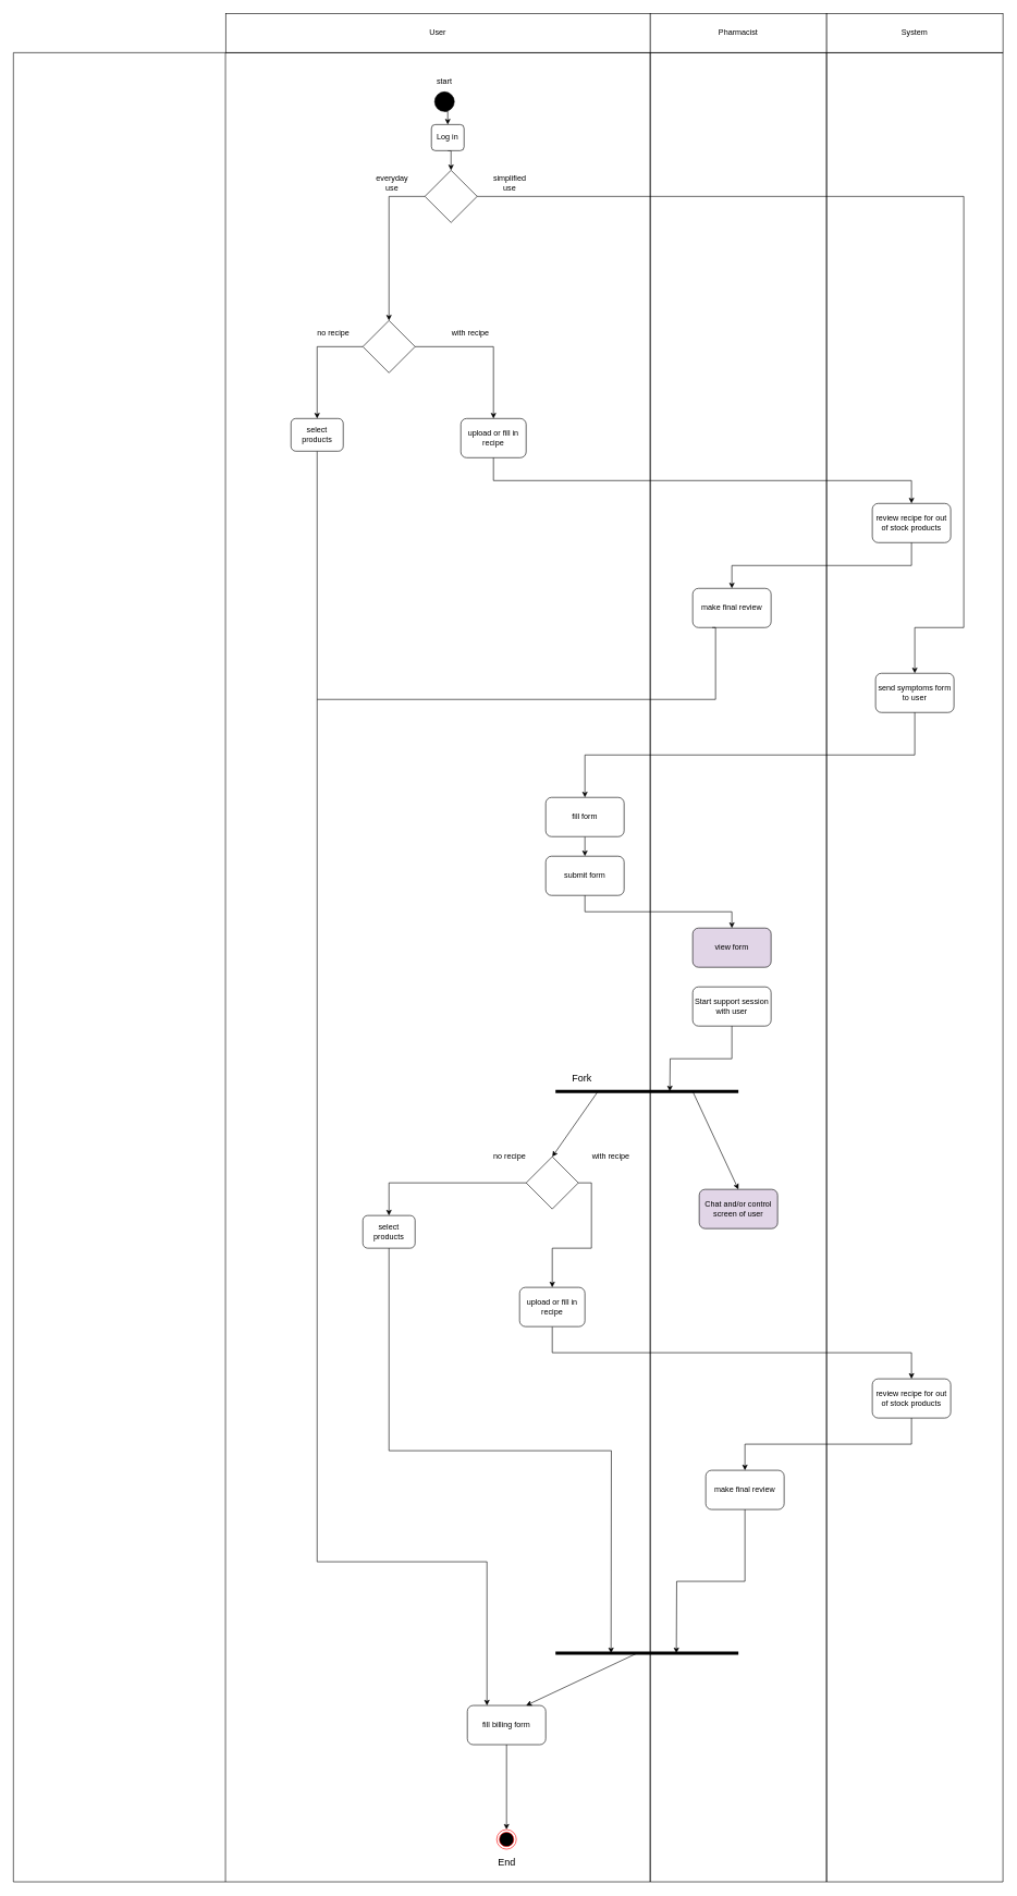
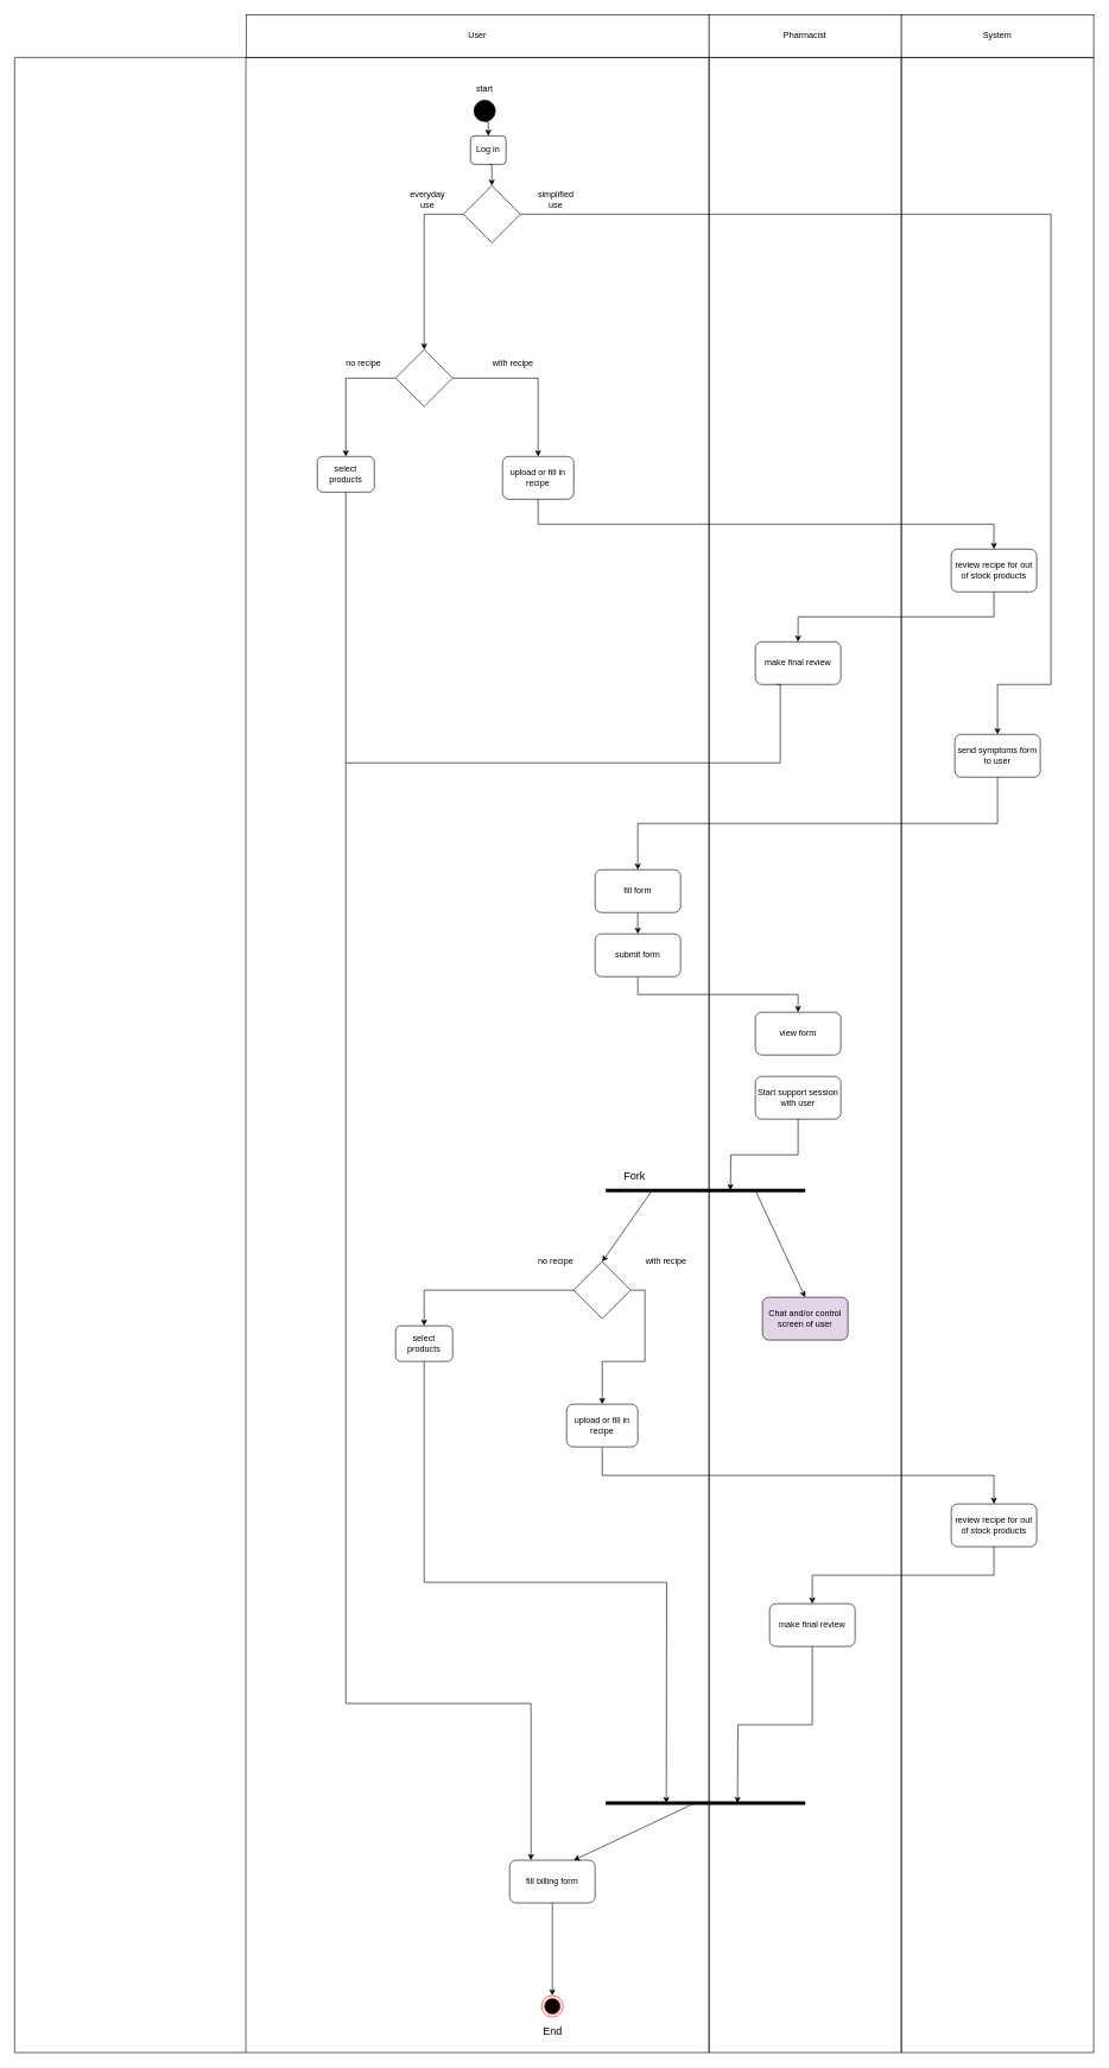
- <mxCell id="6" value="view form" style="rounded=1;whiteSpace=wrap;html=1;fillColor=#e1d5e7;" vertex="1" parent="4"><mxGeometry x="65" y="1340" width="120" height="60" as="geometry" /></mxCell>
+ <mxCell id="6" value="view form" style="rounded=1;whiteSpace=wrap;html=1;fillColor=#FFFFFF;" vertex="1" parent="4"><mxGeometry x="65" y="1340" width="120" height="60" as="geometry" /></mxCell>
